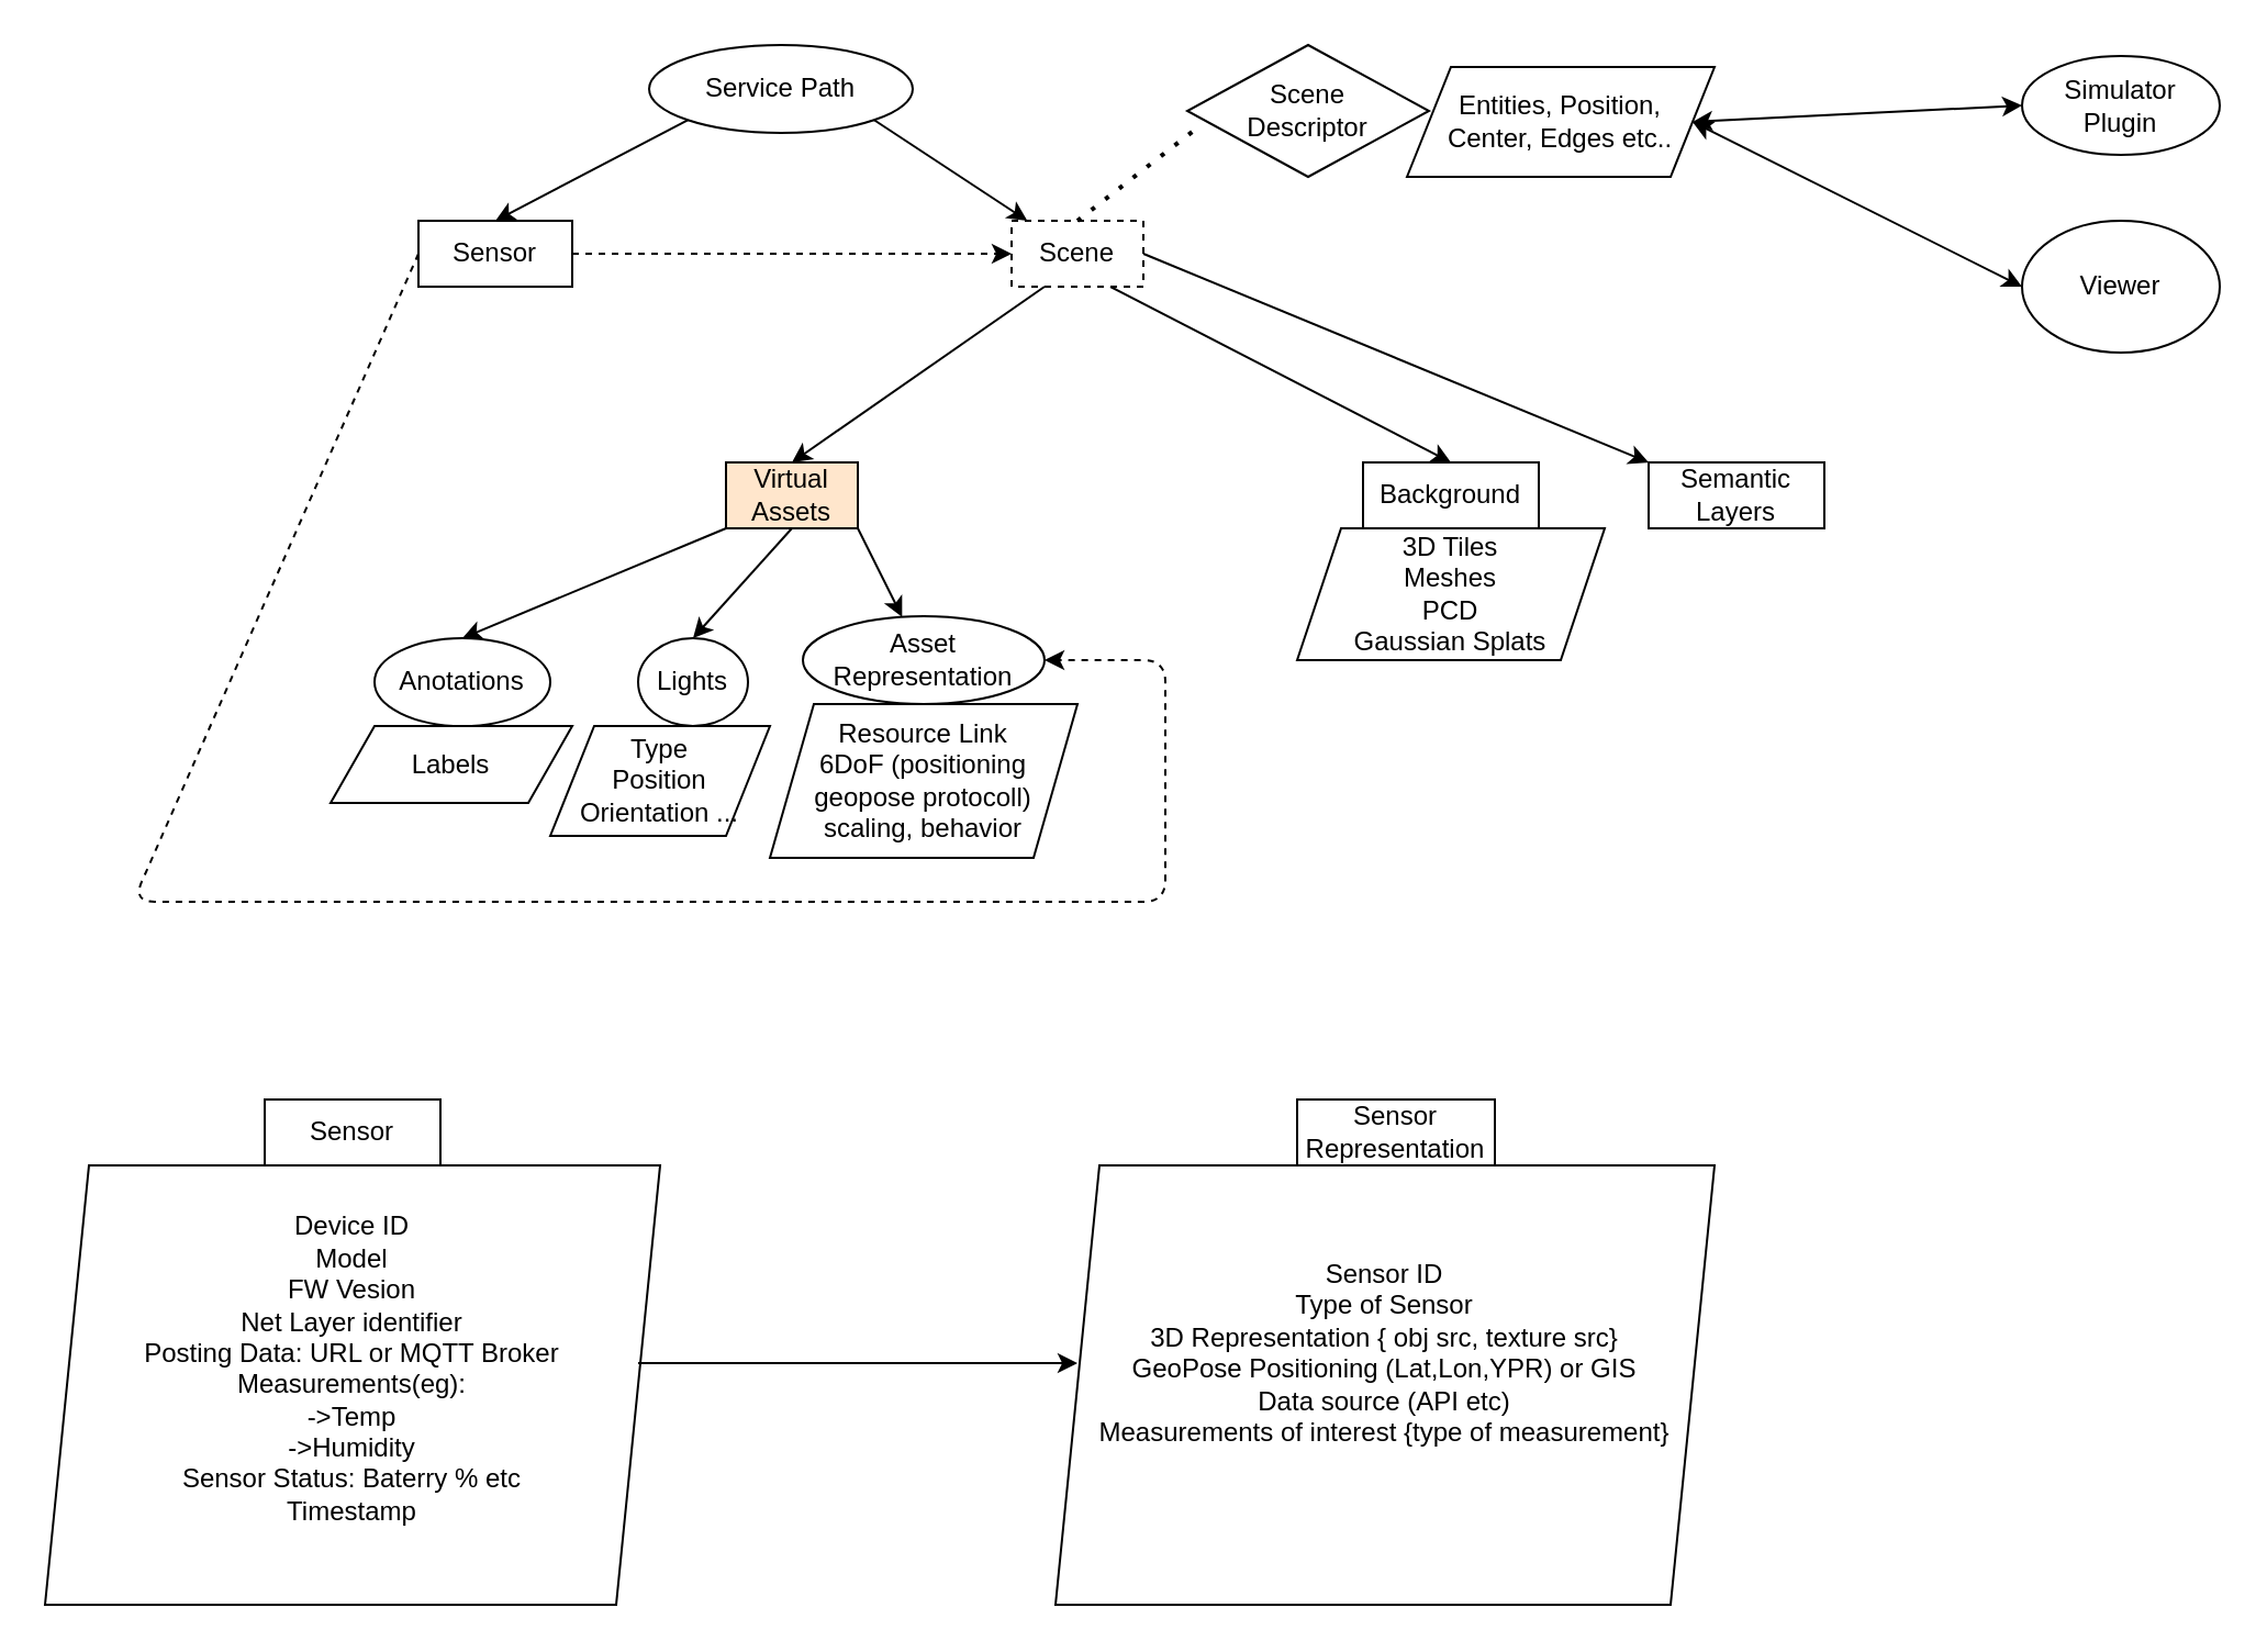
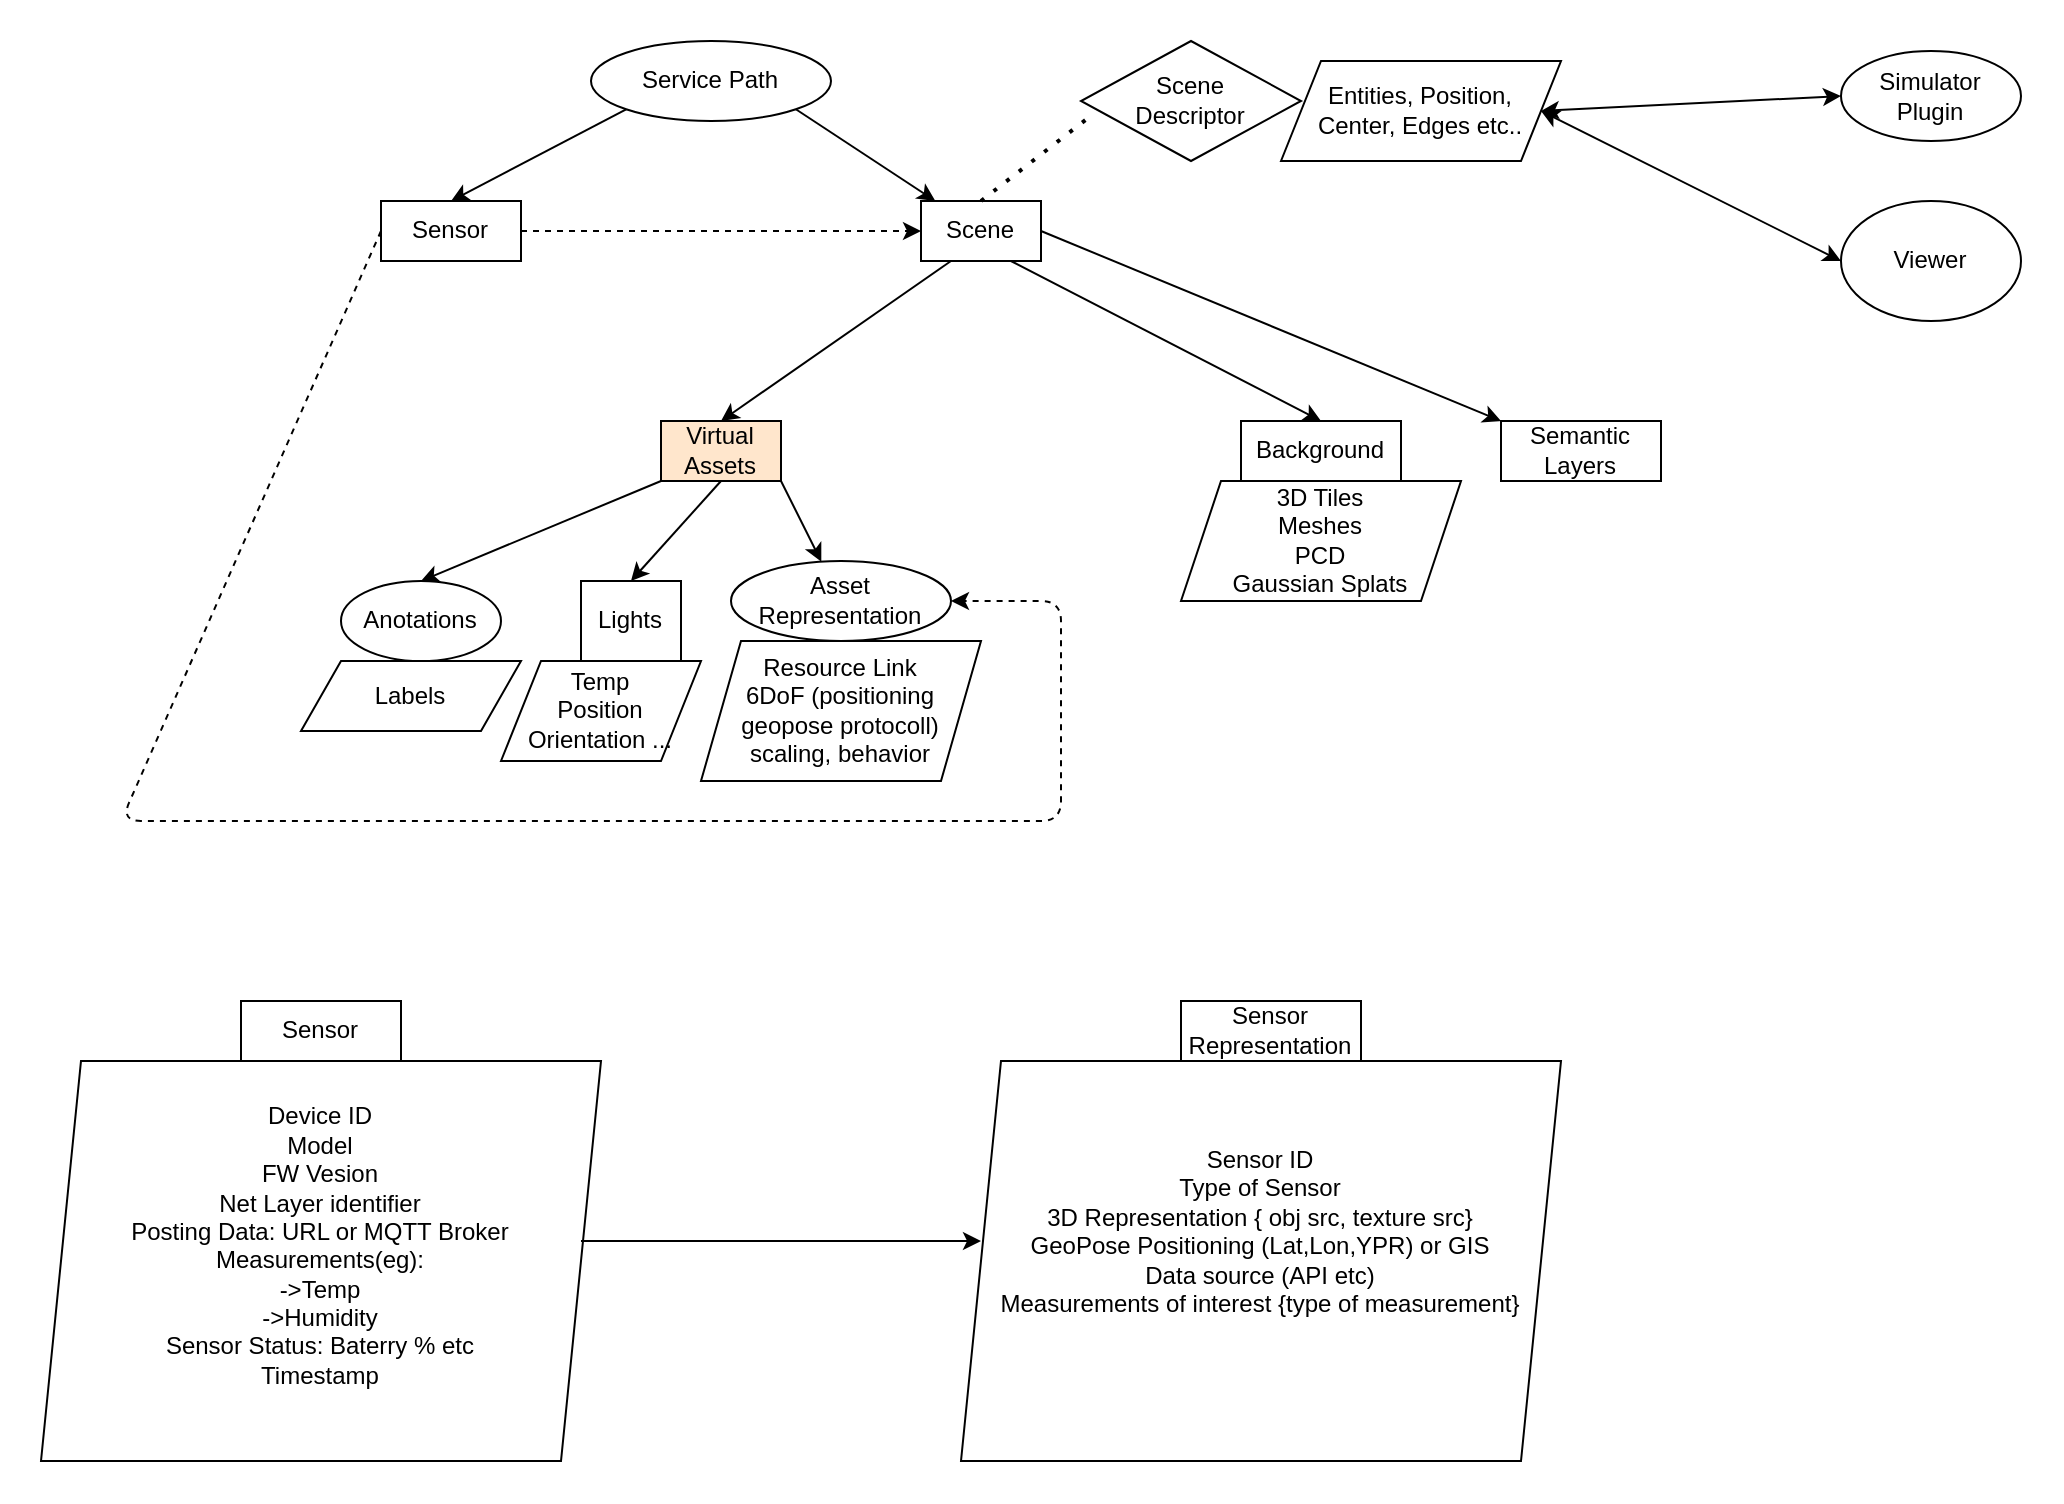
- <mxCell id="6" value="Scene" style="rounded=0;whiteSpace=wrap;html=1;dashed=1;" parent="1" vertex="1"><mxGeometry x="460" y="100" width="60" height="30" as="geometry" /></mxCell>
+ <mxCell id="6" value="Scene" style="rounded=0;whiteSpace=wrap;html=1;" parent="1" vertex="1"><mxGeometry x="460" y="100" width="60" height="30" as="geometry" /></mxCell>
- <mxCell id="9" value="Lights" style="ellipse;whiteSpace=wrap;html=1;" parent="1" vertex="1"><mxGeometry x="290" y="290" width="50" height="40" as="geometry" /></mxCell>
+ <mxCell id="9" value="Lights" style="whiteSpace=wrap;html=1;rounded=0;" parent="1" vertex="1"><mxGeometry x="290" y="290" width="50" height="40" as="geometry" /></mxCell>
- <mxCell id="10" value="Type&lt;div&gt;Position&lt;/div&gt;&lt;div&gt;Orientation ...&lt;/div&gt;" style="shape=parallelogram;perimeter=parallelogramPerimeter;whiteSpace=wrap;html=1;fixedSize=1;" parent="1" vertex="1"><mxGeometry x="250" y="330" width="100" height="50" as="geometry" /></mxCell>
+ <mxCell id="10" value="Temp&lt;div&gt;Position&lt;/div&gt;&lt;div&gt;Orientation ...&lt;/div&gt;" style="shape=parallelogram;perimeter=parallelogramPerimeter;whiteSpace=wrap;html=1;fixedSize=1;" parent="1" vertex="1"><mxGeometry x="250" y="330" width="100" height="50" as="geometry" /></mxCell>
